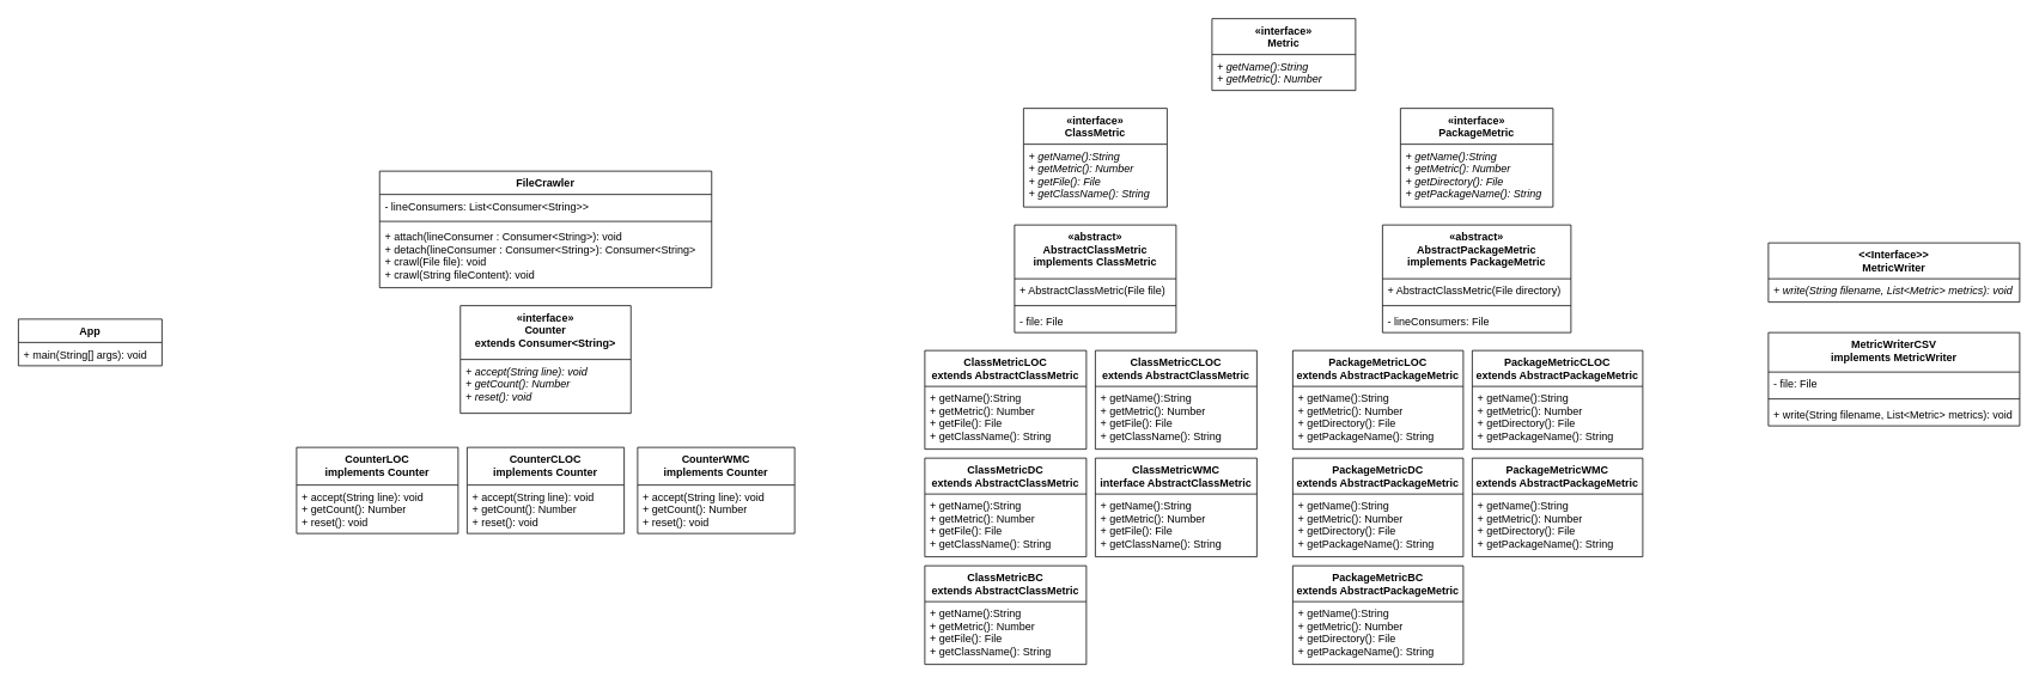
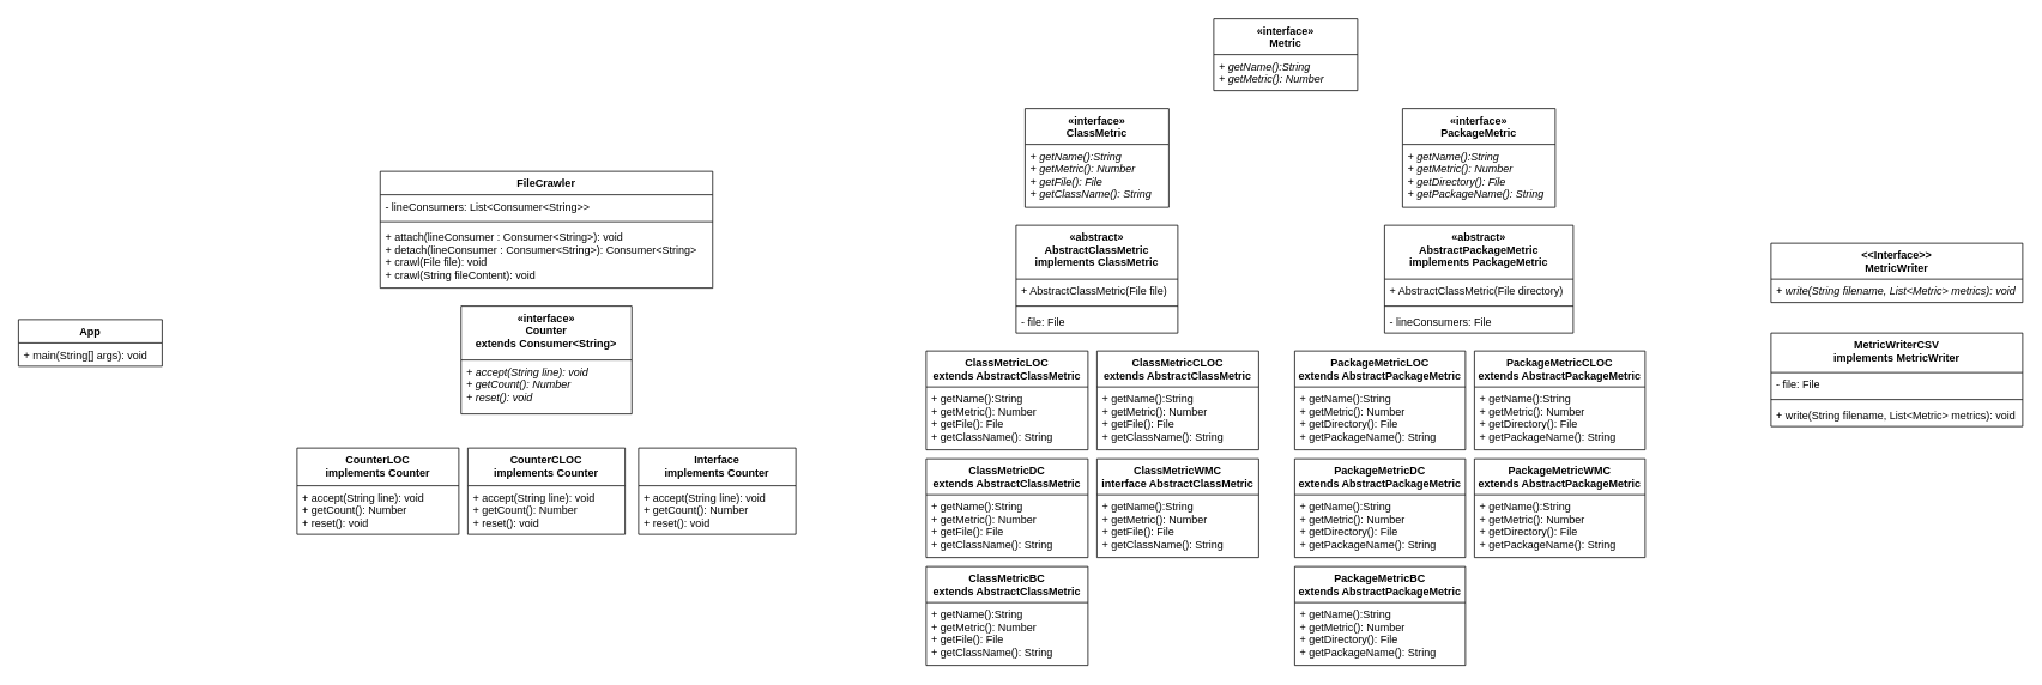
- <mxCell id="52" value="CounterWMC&#10;implements Counter" style="swimlane;fontStyle=1;align=center;verticalAlign=top;childLayout=stackLayout;horizontal=1;startSize=42;horizontalStack=0;resizeParent=1;resizeParentMax=0;resizeLast=0;collapsible=1;marginBottom=0;" vertex="1" parent="1"><mxGeometry x="710" y="498" width="175" height="96" as="geometry" /></mxCell>
+ <mxCell id="52" value="Interface&#10;implements Counter" style="swimlane;fontStyle=1;align=center;verticalAlign=top;childLayout=stackLayout;horizontal=1;startSize=42;horizontalStack=0;resizeParent=1;resizeParentMax=0;resizeLast=0;collapsible=1;marginBottom=0;" vertex="1" parent="1"><mxGeometry x="710" y="498" width="175" height="96" as="geometry" /></mxCell>
